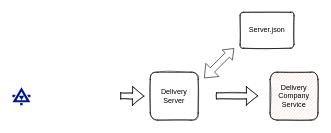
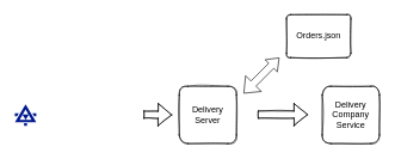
- <mxCell id="5" value="Server.json" style="rounded=1;whiteSpace=wrap;html=1;sketch=1;arcSize=10;" vertex="1" parent="1"><mxGeometry x="400" y="20" width="90" height="60" as="geometry" /></mxCell>
+ <mxCell id="5" value="Orders.json" style="rounded=1;whiteSpace=wrap;html=1;sketch=1;arcSize=10;" vertex="1" parent="1"><mxGeometry x="400" y="20" width="90" height="60" as="geometry" /></mxCell>
- <mxCell id="8" value="Delivery Company Service" style="whiteSpace=wrap;html=1;aspect=fixed;rounded=1;sketch=1;fillColor=#f8cecc;" vertex="1" parent="1"><mxGeometry x="450" y="120" width="80" height="80" as="geometry" /></mxCell>
+ <mxCell id="8" value="Delivery Company Service" style="whiteSpace=wrap;html=1;aspect=fixed;rounded=1;sketch=1;" vertex="1" parent="1"><mxGeometry x="450" y="120" width="80" height="80" as="geometry" /></mxCell>
